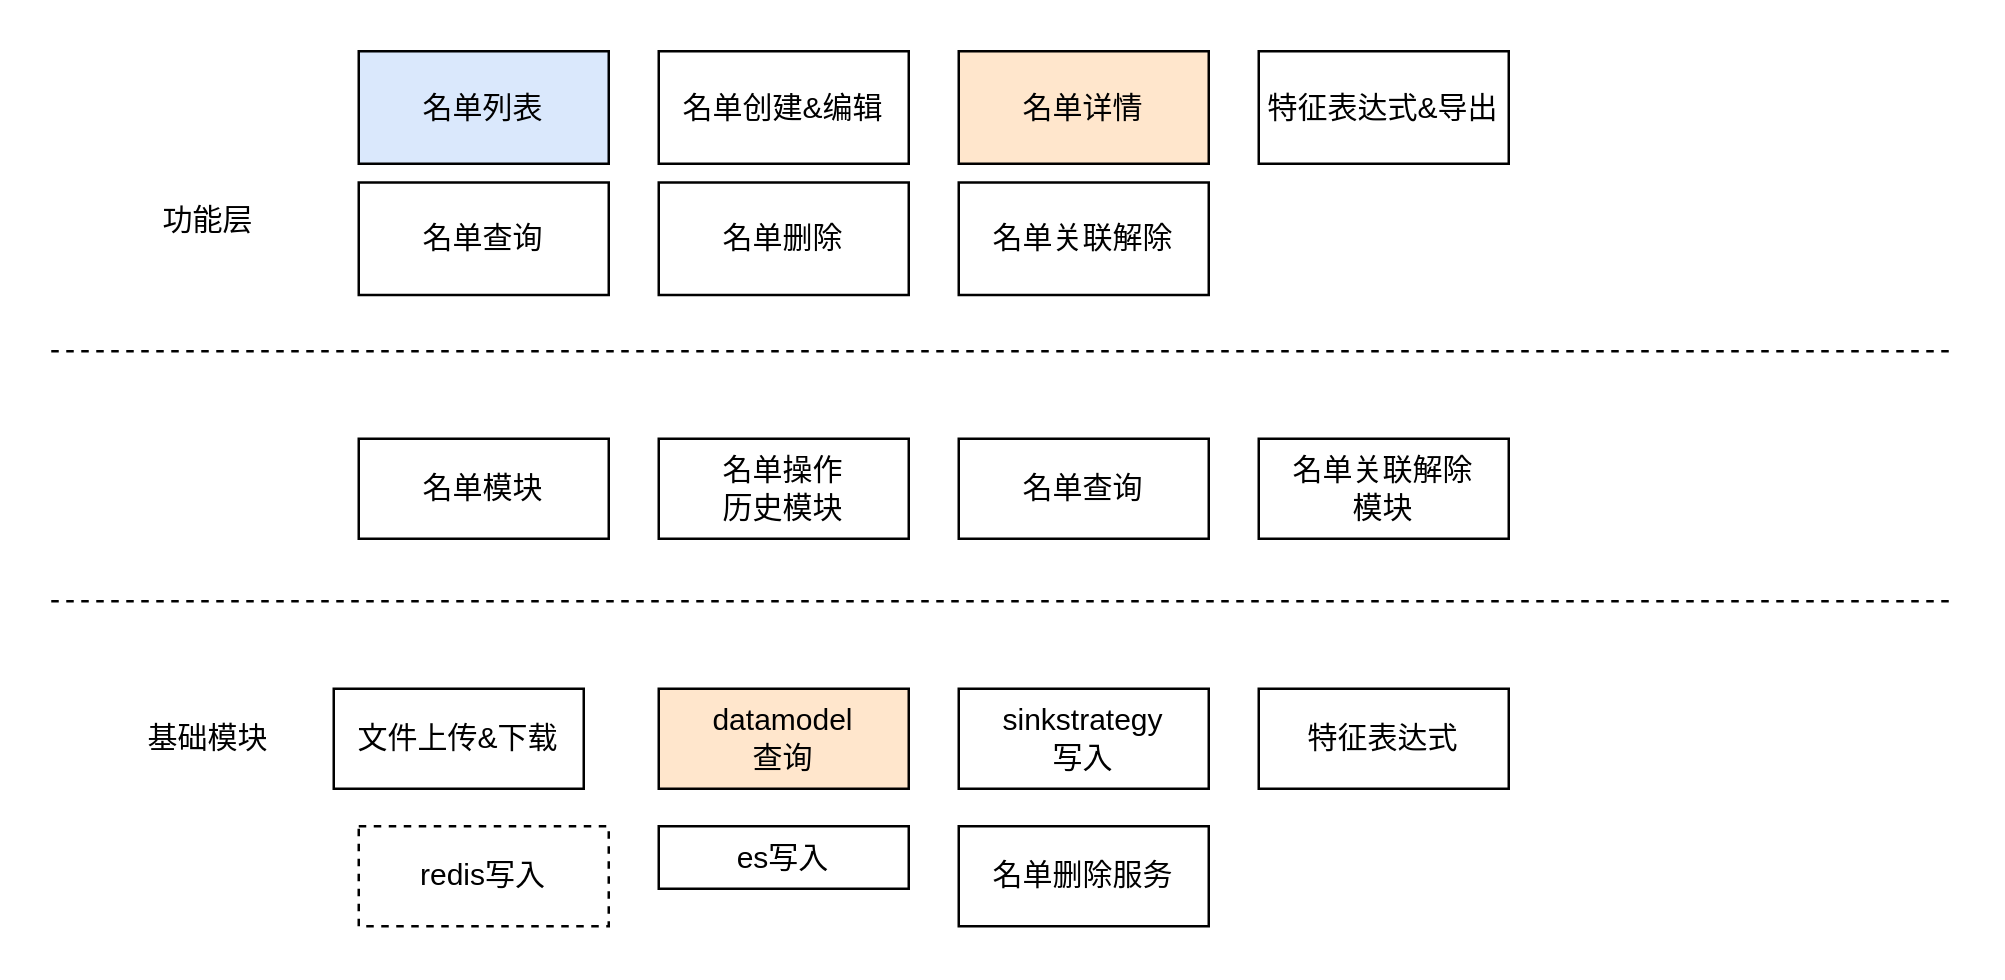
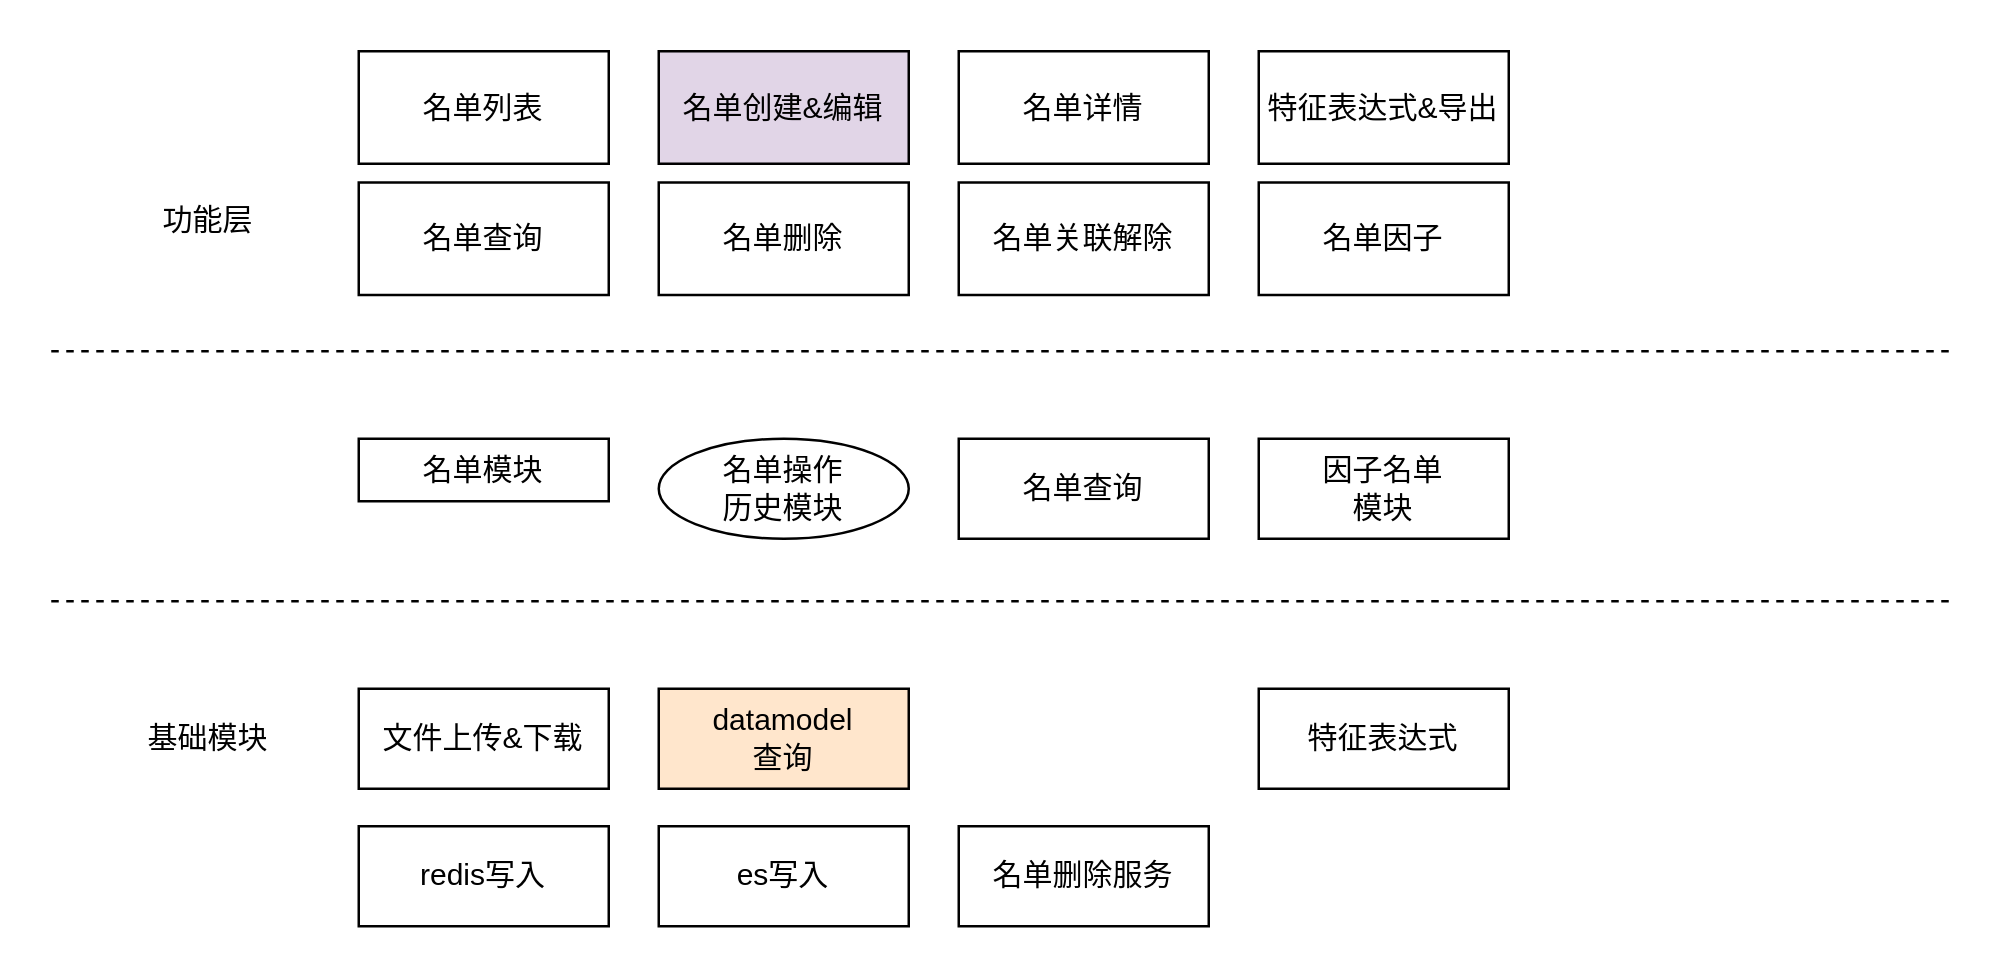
- <mxCell id="3" value="名单列表" style="rounded=0;whiteSpace=wrap;html=1;fillColor=#dae8fc;" vertex="1" parent="1"><mxGeometry x="143" y="20" width="100" height="45" as="geometry" /></mxCell>
+ <mxCell id="3" value="名单列表" style="rounded=0;whiteSpace=wrap;html=1;" vertex="1" parent="1"><mxGeometry x="143" y="20" width="100" height="45" as="geometry" /></mxCell>
- <mxCell id="4" value="名单创建&amp;amp;编辑" style="rounded=0;whiteSpace=wrap;html=1;" vertex="1" parent="1"><mxGeometry x="263" y="20" width="100" height="45" as="geometry" /></mxCell>
+ <mxCell id="4" value="名单创建&amp;amp;编辑" style="rounded=0;whiteSpace=wrap;html=1;fillColor=#e1d5e7;" vertex="1" parent="1"><mxGeometry x="263" y="20" width="100" height="45" as="geometry" /></mxCell>
- <mxCell id="17" value="名单详情" style="rounded=0;whiteSpace=wrap;html=1;fillColor=#ffe6cc;" vertex="1" parent="1"><mxGeometry x="383" y="20" width="100" height="45" as="geometry" /></mxCell>
+ <mxCell id="17" value="名单详情" style="rounded=0;whiteSpace=wrap;html=1;" vertex="1" parent="1"><mxGeometry x="383" y="20" width="100" height="45" as="geometry" /></mxCell>
+ <mxCell id="7" value="名单因子" style="rounded=0;whiteSpace=wrap;html=1;" vertex="1" parent="1"><mxGeometry x="503" y="72.5" width="100" height="45" as="geometry" /></mxCell>
- <mxCell id="9" value="名单模块" style="rounded=0;whiteSpace=wrap;html=1;" vertex="1" parent="1"><mxGeometry x="143" y="175" width="100" height="40" as="geometry" /></mxCell>
+ <mxCell id="9" value="名单模块" style="rounded=0;whiteSpace=wrap;html=1;" vertex="1" parent="1"><mxGeometry x="143" y="175" width="100" height="25" as="geometry" /></mxCell>
- <mxCell id="10" value="名单操作&lt;br&gt;历史模块" style="rounded=0;whiteSpace=wrap;html=1;" vertex="1" parent="1"><mxGeometry x="263" y="175" width="100" height="40" as="geometry" /></mxCell>
+ <mxCell id="10" value="名单操作&lt;br&gt;历史模块" style="ellipse;whiteSpace=wrap;html=1;" vertex="1" parent="1"><mxGeometry x="263" y="175" width="100" height="40" as="geometry" /></mxCell>
- <mxCell id="12" value="名单关联解除&lt;br&gt;模块" style="rounded=0;whiteSpace=wrap;html=1;" vertex="1" parent="1"><mxGeometry x="503" y="175" width="100" height="40" as="geometry" /></mxCell>
+ <mxCell id="12" value="因子名单&lt;br&gt;模块" style="rounded=0;whiteSpace=wrap;html=1;" vertex="1" parent="1"><mxGeometry x="503" y="175" width="100" height="40" as="geometry" /></mxCell>
- <mxCell id="18" value="文件上传&amp;amp;下载" style="rounded=0;whiteSpace=wrap;html=1;" vertex="1" parent="1"><mxGeometry x="133" y="275" width="100" height="40" as="geometry" /></mxCell>
+ <mxCell id="18" value="文件上传&amp;amp;下载" style="rounded=0;whiteSpace=wrap;html=1;" vertex="1" parent="1"><mxGeometry x="143" y="275" width="100" height="40" as="geometry" /></mxCell>
- <mxCell id="20" value="sinkstrategy&lt;br&gt;写入" style="rounded=0;whiteSpace=wrap;html=1;" vertex="1" parent="1"><mxGeometry x="383" y="275" width="100" height="40" as="geometry" /></mxCell>
- <mxCell id="23" value="es写入" style="rounded=0;whiteSpace=wrap;html=1;" vertex="1" parent="1"><mxGeometry x="263" y="330" width="100" height="25" as="geometry" /></mxCell>
+ <mxCell id="23" value="es写入" style="rounded=0;whiteSpace=wrap;html=1;" vertex="1" parent="1"><mxGeometry x="263" y="330" width="100" height="40" as="geometry" /></mxCell>
- <mxCell id="22" value="redis写入" style="rounded=0;whiteSpace=wrap;html=1;dashed=1;" vertex="1" parent="1"><mxGeometry x="143" y="330" width="100" height="40" as="geometry" /></mxCell>
+ <mxCell id="22" value="redis写入" style="rounded=0;whiteSpace=wrap;html=1;" vertex="1" parent="1"><mxGeometry x="143" y="330" width="100" height="40" as="geometry" /></mxCell>
